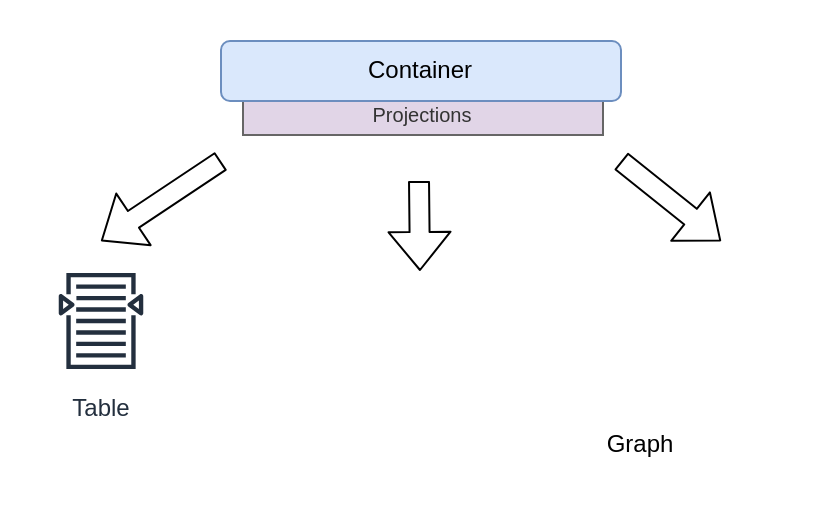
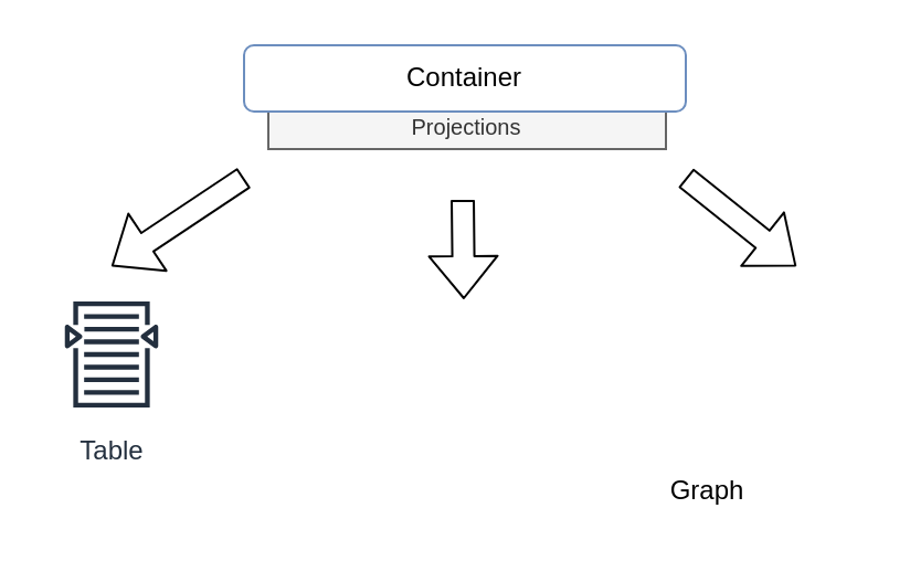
- <mxCell id="3" value="Container" style="rounded=1;whiteSpace=wrap;html=1;fillColor=#dae8fc;strokeColor=#6c8ebf;" vertex="1" parent="1"><mxGeometry x="110" y="20" width="200" height="30" as="geometry" /></mxCell>
+ <mxCell id="3" value="Container" style="rounded=1;whiteSpace=wrap;html=1;fillColor=#ffffff;strokeColor=#6c8ebf;" vertex="1" parent="1"><mxGeometry x="110" y="20" width="200" height="30" as="geometry" /></mxCell>
- <mxCell id="2" value="Projections" style="rounded=0;whiteSpace=wrap;html=1;fillColor=#e1d5e7;strokeColor=#666666;fontColor=#333333;fontSize=10;" vertex="1" parent="1"><mxGeometry x="121" y="47" width="180" height="20" as="geometry" /></mxCell>
+ <mxCell id="2" value="Projections" style="rounded=0;whiteSpace=wrap;html=1;fillColor=#f5f5f5;strokeColor=#666666;fontColor=#333333;fontSize=10;" vertex="1" parent="1"><mxGeometry x="121" y="47" width="180" height="20" as="geometry" /></mxCell>
